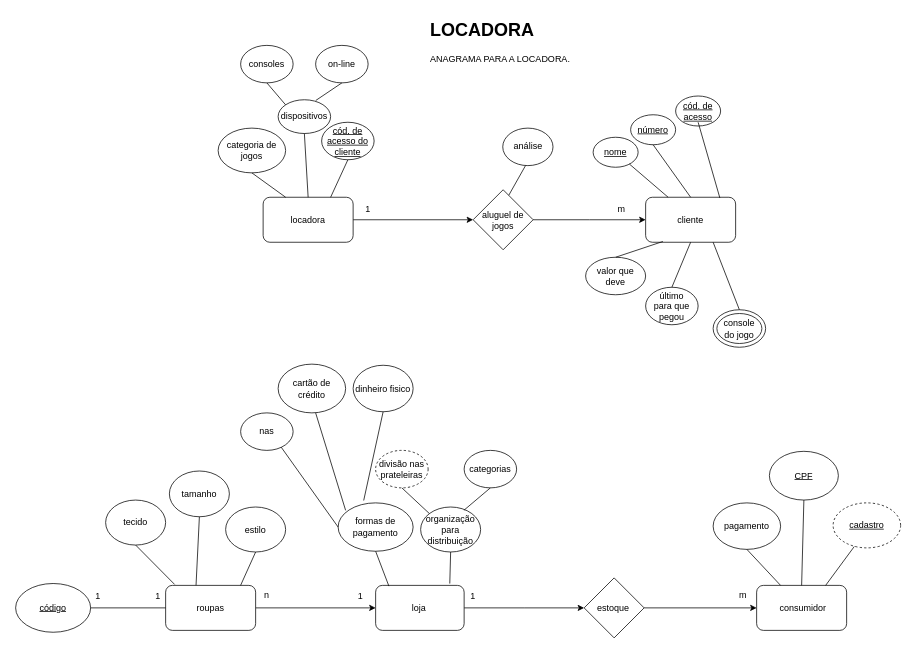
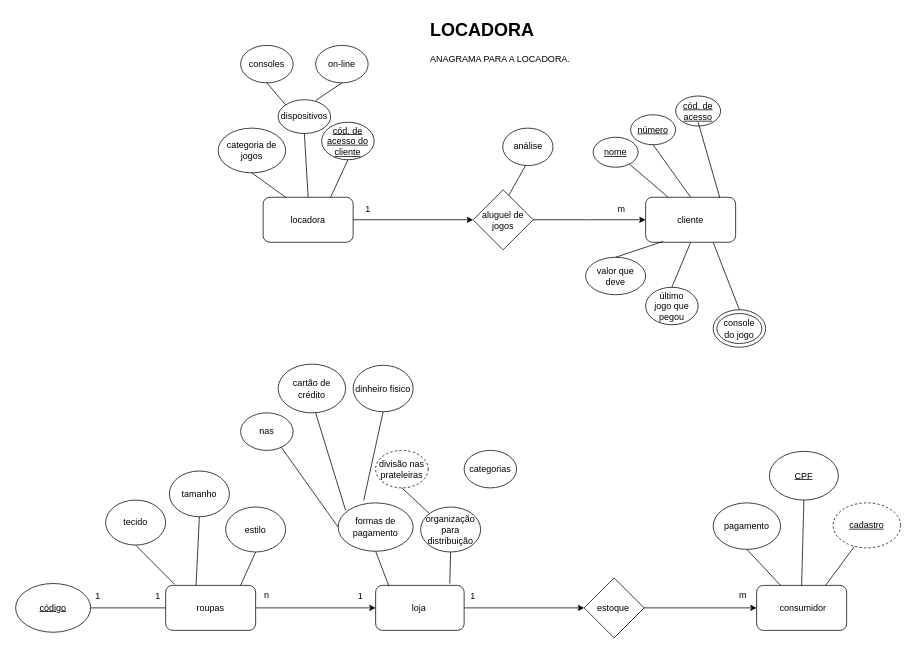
- <mxCell id="21" value="último para que pegou" style="text;html=1;strokeColor=none;fillColor=none;align=center;verticalAlign=middle;whiteSpace=wrap;rounded=0;" parent="1" vertex="1"><mxGeometry x="865" y="392.5" width="60" height="30" as="geometry" /></mxCell>
+ <mxCell id="21" value="último jogo que pegou" style="text;html=1;strokeColor=none;fillColor=none;align=center;verticalAlign=middle;whiteSpace=wrap;rounded=0;" parent="1" vertex="1"><mxGeometry x="865" y="392.5" width="60" height="30" as="geometry" /></mxCell>
- <mxCell id="63" value="" style="endArrow=none;html=1;rounded=0;entryX=0.5;entryY=1;entryDx=0;entryDy=0;exitX=0.722;exitY=0.072;exitDx=0;exitDy=0;exitPerimeter=0;" parent="1" source="52" target="62" edge="1"><mxGeometry width="50" height="50" relative="1" as="geometry"><mxPoint x="650" y="720" as="sourcePoint" /><mxPoint x="700" y="670" as="targetPoint" /></mxGeometry></mxCell>
